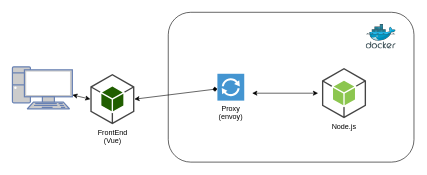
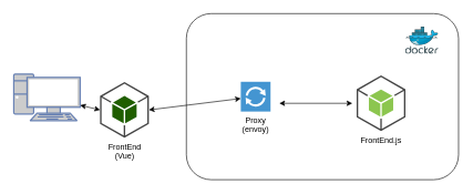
- <mxCell id="9" value="" style="endArrow=diamond;startArrow=classic;html=1;exitX=1;exitY=0.5;exitDx=0;exitDy=0;exitPerimeter=0;" edge="1" parent="1" source="8" target="6"><mxGeometry width="50" height="50" relative="1" as="geometry"><mxPoint x="252.5" y="147.5" as="sourcePoint" /><mxPoint x="349" y="148" as="targetPoint" /></mxGeometry></mxCell>
+ <mxCell id="9" value="" style="endArrow=classic;startArrow=classic;html=1;exitX=1;exitY=0.5;exitDx=0;exitDy=0;exitPerimeter=0;" edge="1" parent="1" source="8" target="6"><mxGeometry width="50" height="50" relative="1" as="geometry"><mxPoint x="252.5" y="147.5" as="sourcePoint" /><mxPoint x="349" y="148" as="targetPoint" /></mxGeometry></mxCell>
- <mxCell id="5" value="&lt;span&gt;Node.js&lt;/span&gt;" style="outlineConnect=0;dashed=0;verticalLabelPosition=bottom;verticalAlign=top;align=center;html=1;shape=mxgraph.aws3.android;fillColor=#8CC64F;gradientColor=none;" vertex="1" parent="1"><mxGeometry x="536.5" y="113" width="73.5" height="84" as="geometry" /></mxCell>
+ <mxCell id="5" value="&lt;span&gt;FrontEnd.js&lt;/span&gt;" style="outlineConnect=0;dashed=0;verticalLabelPosition=bottom;verticalAlign=top;align=center;html=1;shape=mxgraph.aws3.android;fillColor=#8CC64F;gradientColor=none;" vertex="1" parent="1"><mxGeometry x="536.5" y="113" width="73.5" height="84" as="geometry" /></mxCell>
